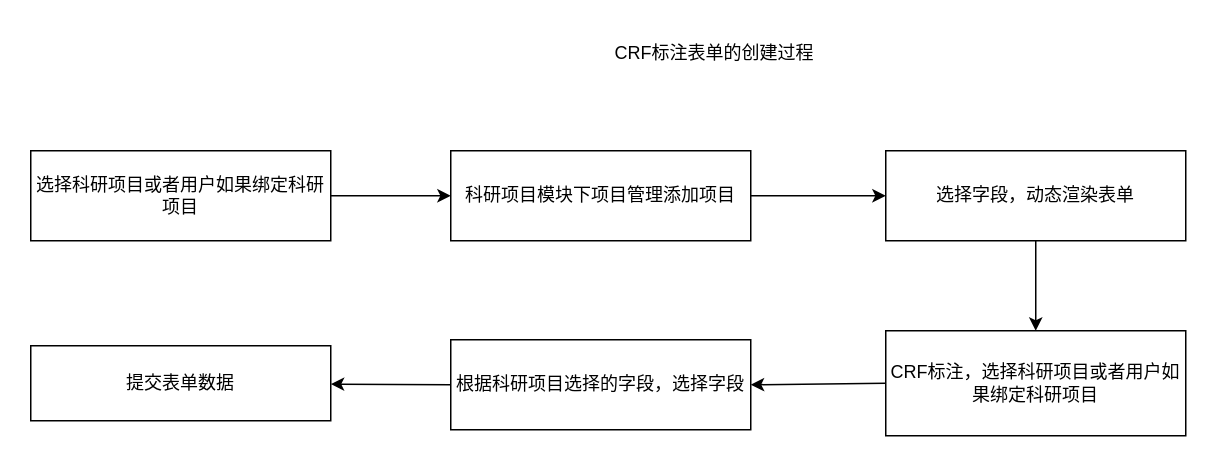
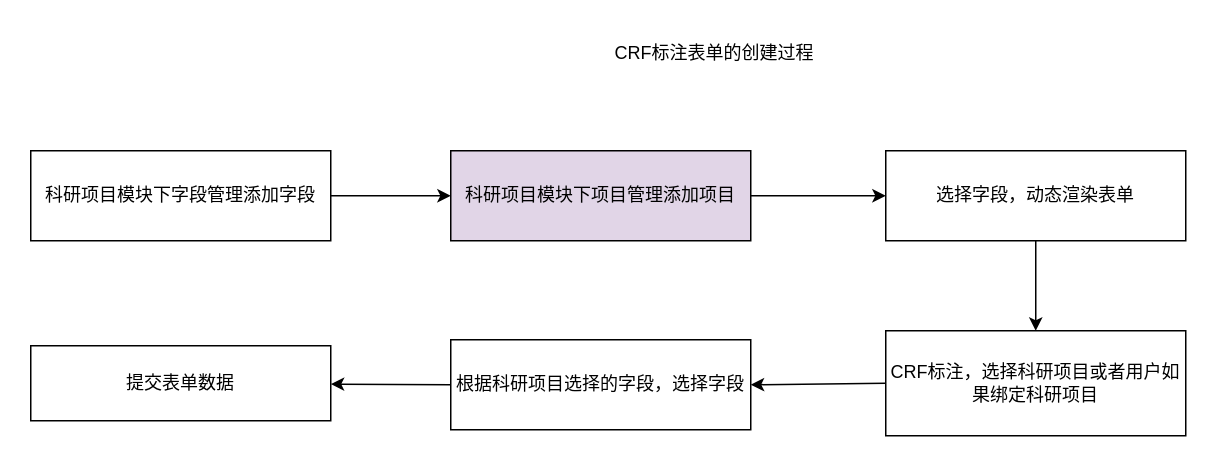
- <mxCell id="2" value="选择科研项目或者用户如果绑定科研项目" style="rounded=0;whiteSpace=wrap;html=1;" vertex="1" parent="1"><mxGeometry x="20" y="100" width="200" height="60" as="geometry" /></mxCell>
+ <mxCell id="2" value="科研项目模块下字段管理添加字段" style="rounded=0;whiteSpace=wrap;html=1;" vertex="1" parent="1"><mxGeometry x="20" y="100" width="200" height="60" as="geometry" /></mxCell>
- <mxCell id="3" value="科研项目模块下项目管理添加项目" style="rounded=0;whiteSpace=wrap;html=1;" vertex="1" parent="1"><mxGeometry x="300" y="100" width="200" height="60" as="geometry" /></mxCell>
+ <mxCell id="3" value="科研项目模块下项目管理添加项目" style="rounded=0;whiteSpace=wrap;html=1;fillColor=#e1d5e7;" vertex="1" parent="1"><mxGeometry x="300" y="100" width="200" height="60" as="geometry" /></mxCell>
